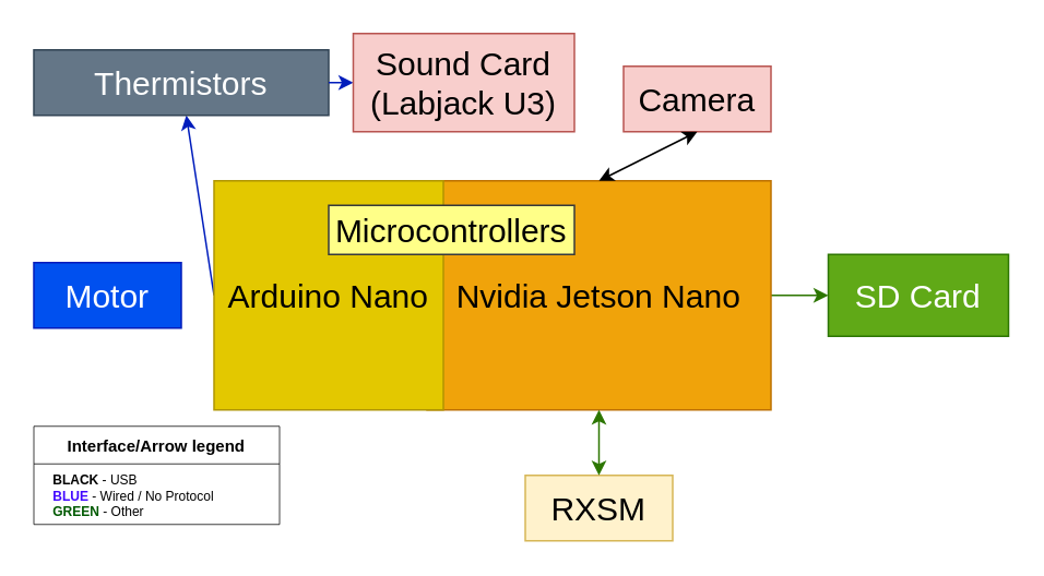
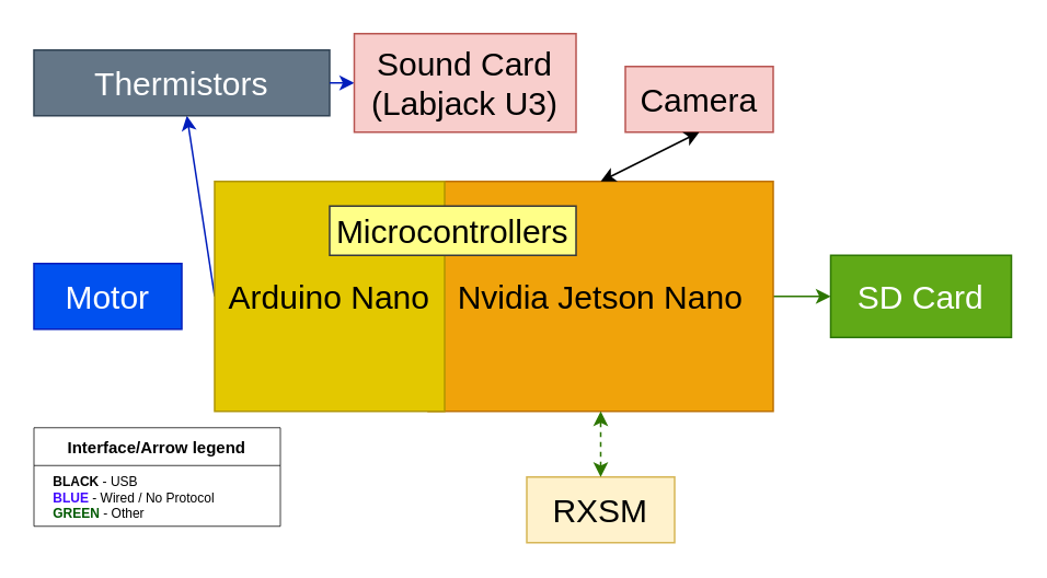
- <mxCell id="8" value="" style="endArrow=classic;startArrow=classic;html=1;rounded=0;entryX=0.5;entryY=1;entryDx=0;entryDy=0;exitX=0.5;exitY=0;exitDx=0;exitDy=0;fillColor=#60a917;strokeColor=#2D7600;" edge="1" parent="1" source="7" target="4"><mxGeometry width="50" height="50" relative="1" as="geometry"><mxPoint x="170" y="310" as="sourcePoint" /><mxPoint x="220" y="260" as="targetPoint" /></mxGeometry></mxCell>
+ <mxCell id="8" value="" style="endArrow=classic;startArrow=classic;html=1;rounded=0;entryX=0.5;entryY=1;entryDx=0;entryDy=0;exitX=0.5;exitY=0;exitDx=0;exitDy=0;fillColor=#60a917;strokeColor=#2D7600;dashed=1;" edge="1" parent="1" source="7" target="4"><mxGeometry width="50" height="50" relative="1" as="geometry"><mxPoint x="170" y="310" as="sourcePoint" /><mxPoint x="220" y="260" as="targetPoint" /></mxGeometry></mxCell>
